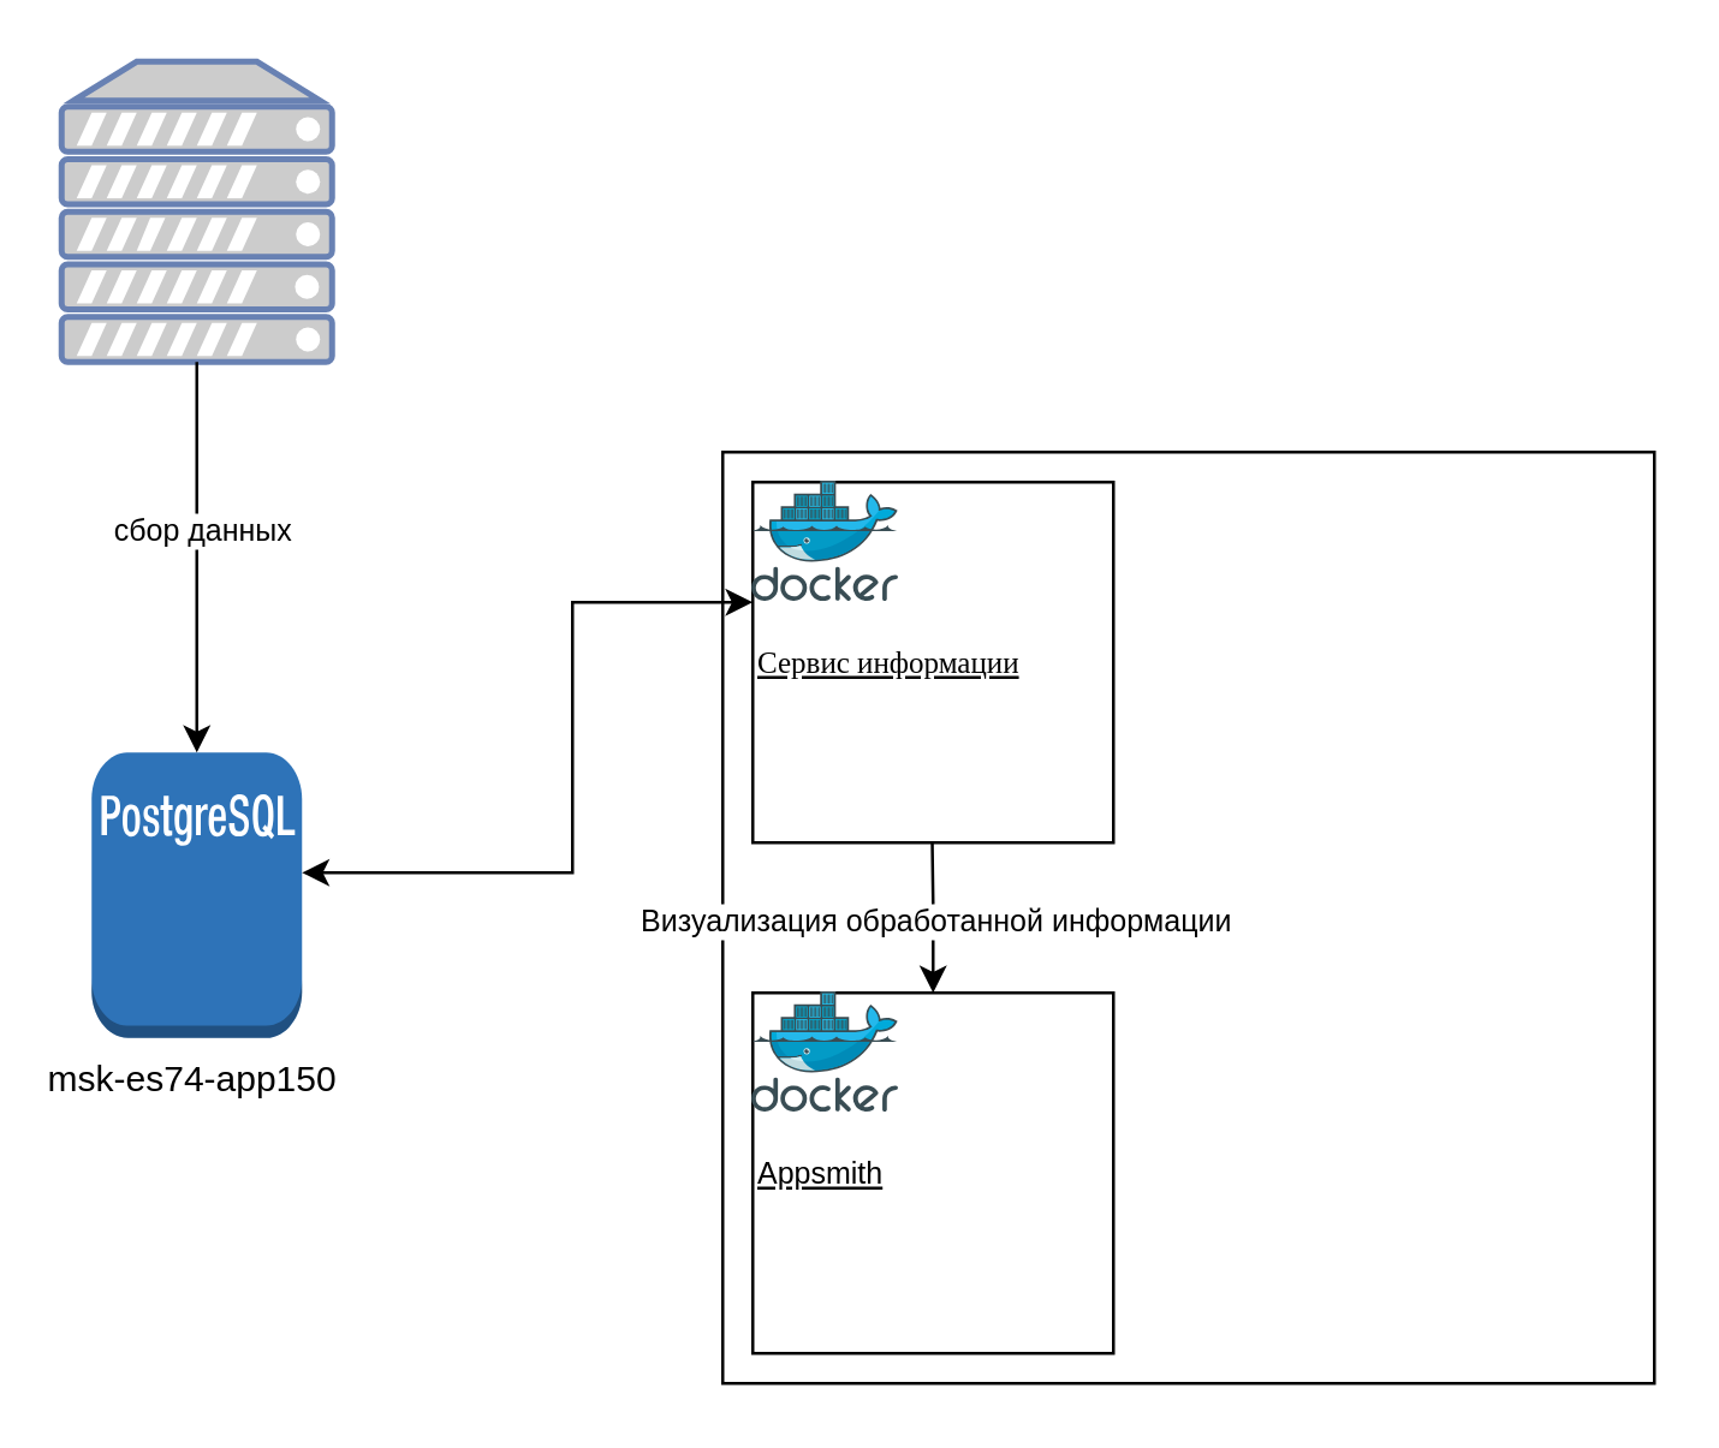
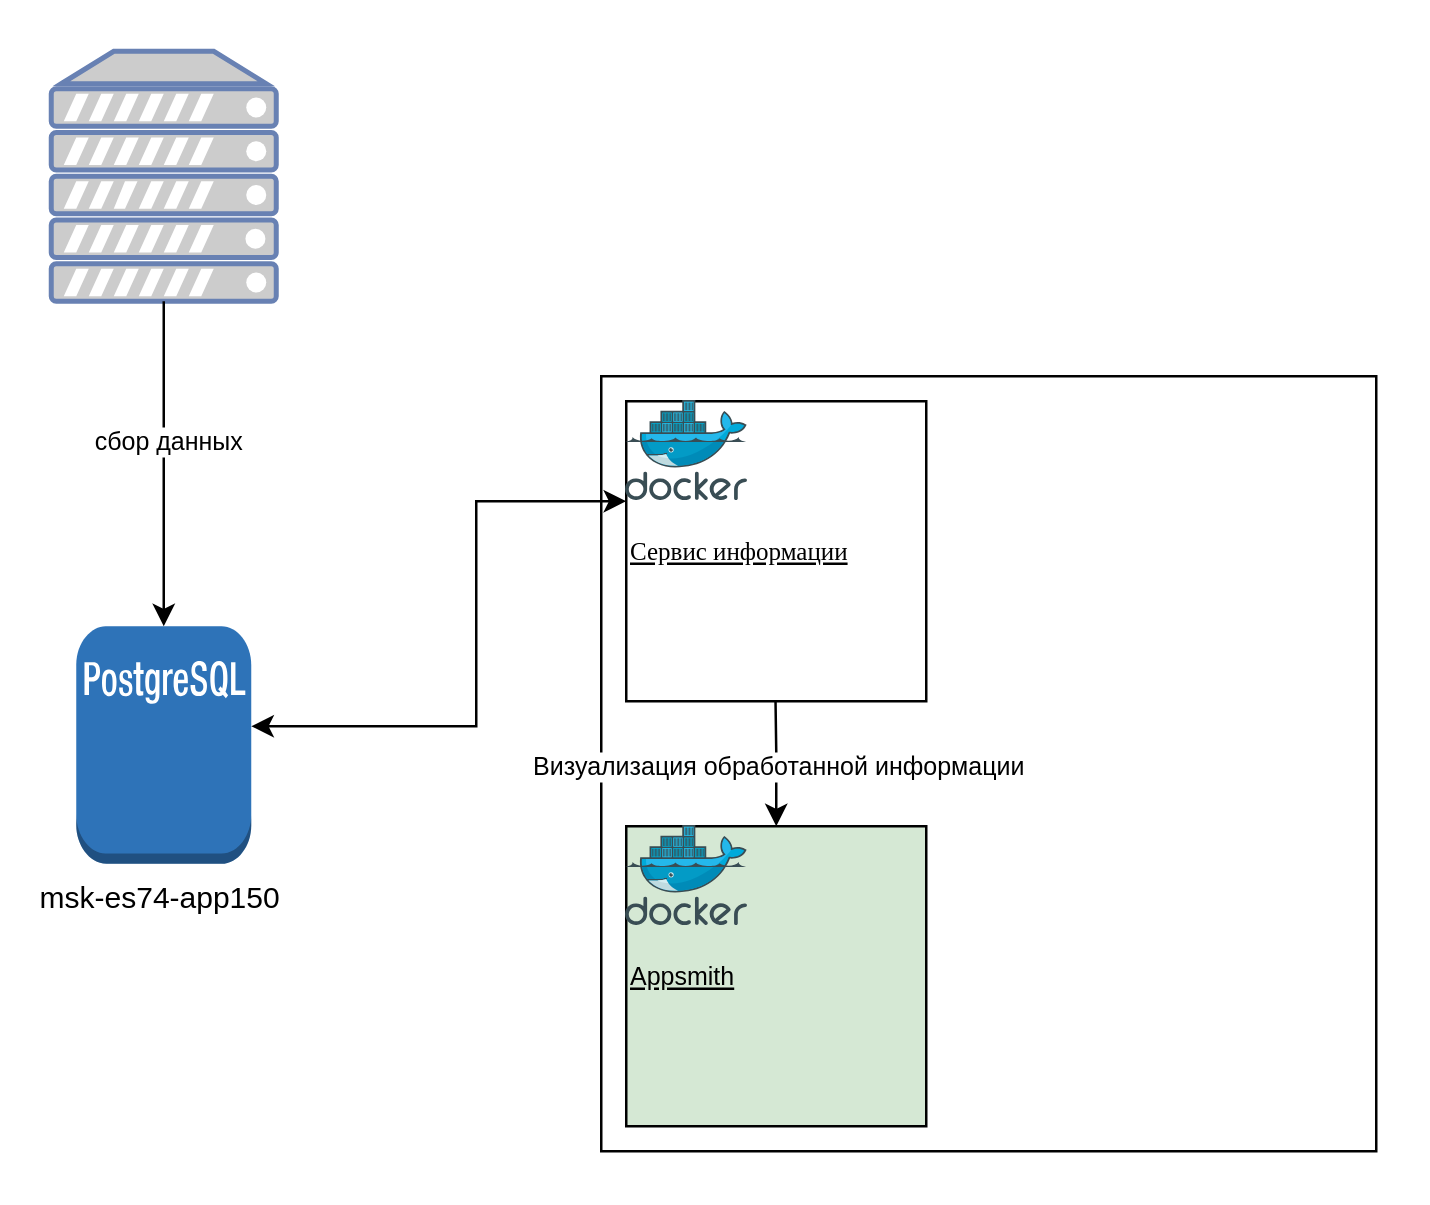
- <mxCell id="6" value="&lt;span lang=&quot;EN-US&quot;&gt;&lt;u&gt;&lt;font style=&quot;font-size: 10px;&quot;&gt;Appsmith&lt;/font&gt;&lt;/u&gt;&lt;/span&gt;" style="whiteSpace=wrap;html=1;aspect=fixed;align=left;" vertex="1" parent="1"><mxGeometry x="250" y="330" width="120" height="120" as="geometry" /></mxCell>
+ <mxCell id="6" value="&lt;span lang=&quot;EN-US&quot;&gt;&lt;u&gt;&lt;font style=&quot;font-size: 10px;&quot;&gt;Appsmith&lt;/font&gt;&lt;/u&gt;&lt;/span&gt;" style="whiteSpace=wrap;html=1;aspect=fixed;align=left;fillColor=#d5e8d4;" vertex="1" parent="1"><mxGeometry x="250" y="330" width="120" height="120" as="geometry" /></mxCell>
